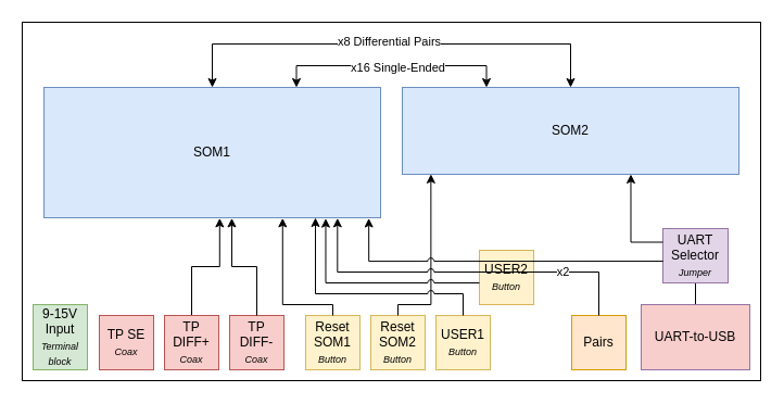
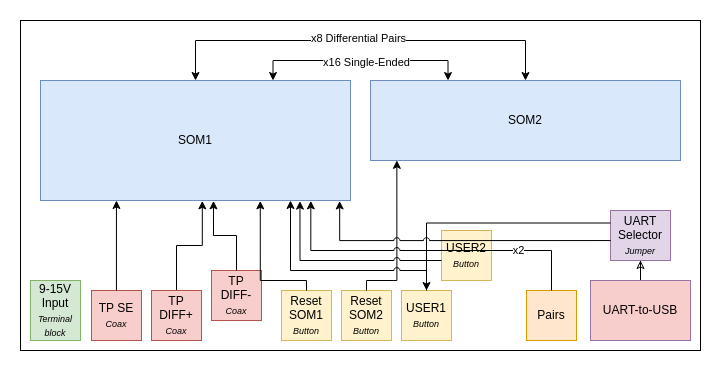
- <mxCell id="30" style="edgeStyle=orthogonalEdgeStyle;rounded=0;orthogonalLoop=1;jettySize=auto;html=1;exitX=0;exitY=0.25;exitDx=0;exitDy=0;entryX=0.679;entryY=1;entryDx=0;entryDy=0;entryPerimeter=0;" parent="1" source="29" target="9" edge="1"><mxGeometry relative="1" as="geometry" /></mxCell>
+ <mxCell id="30" style="edgeStyle=orthogonalEdgeStyle;rounded=0;orthogonalLoop=1;jettySize=auto;html=1;exitX=0;exitY=0.25;exitDx=0;exitDy=0;" parent="1" source="29" target="16" edge="1"><mxGeometry relative="1" as="geometry" /></mxCell>
+ <mxCell id="21" style="edgeStyle=orthogonalEdgeStyle;rounded=0;orthogonalLoop=1;jettySize=auto;html=1;entryX=0.245;entryY=1;entryDx=0;entryDy=0;entryPerimeter=0;" parent="1" source="10" target="8" edge="1"><mxGeometry relative="1" as="geometry"><Array as="points" /></mxGeometry></mxCell>
- <mxCell id="19" style="edgeStyle=orthogonalEdgeStyle;rounded=0;orthogonalLoop=1;jettySize=auto;html=1;entryX=0.5;entryY=1;entryDx=0;entryDy=0;endArrow=none;endFill=0;" parent="1" source="20" target="29" edge="1"><mxGeometry relative="1" as="geometry" /></mxCell>
+ <mxCell id="19" style="edgeStyle=orthogonalEdgeStyle;rounded=0;orthogonalLoop=1;jettySize=auto;html=1;entryX=0.5;entryY=1;entryDx=0;entryDy=0;endArrow=classic;endFill=0;" parent="1" source="20" target="29" edge="1"><mxGeometry relative="1" as="geometry" /></mxCell>
- <mxCell id="13" value="TP DIFF-&lt;div&gt;&lt;i&gt;&lt;font style=&quot;font-size: 9px;&quot;&gt;Coax&lt;/font&gt;&lt;/i&gt;&lt;/div&gt;" style="rounded=0;whiteSpace=wrap;html=1;fillColor=#f8cecc;strokeColor=#b85450;" parent="1" vertex="1"><mxGeometry x="211" y="290" width="50" height="50" as="geometry" /></mxCell>
+ <mxCell id="13" value="TP DIFF-&lt;div&gt;&lt;i&gt;&lt;font style=&quot;font-size: 9px;&quot;&gt;Coax&lt;/font&gt;&lt;/i&gt;&lt;/div&gt;" style="rounded=0;whiteSpace=wrap;html=1;fillColor=#f8cecc;strokeColor=#b85450;" parent="1" vertex="1"><mxGeometry x="211" y="270" width="50" height="50" as="geometry" /></mxCell>
